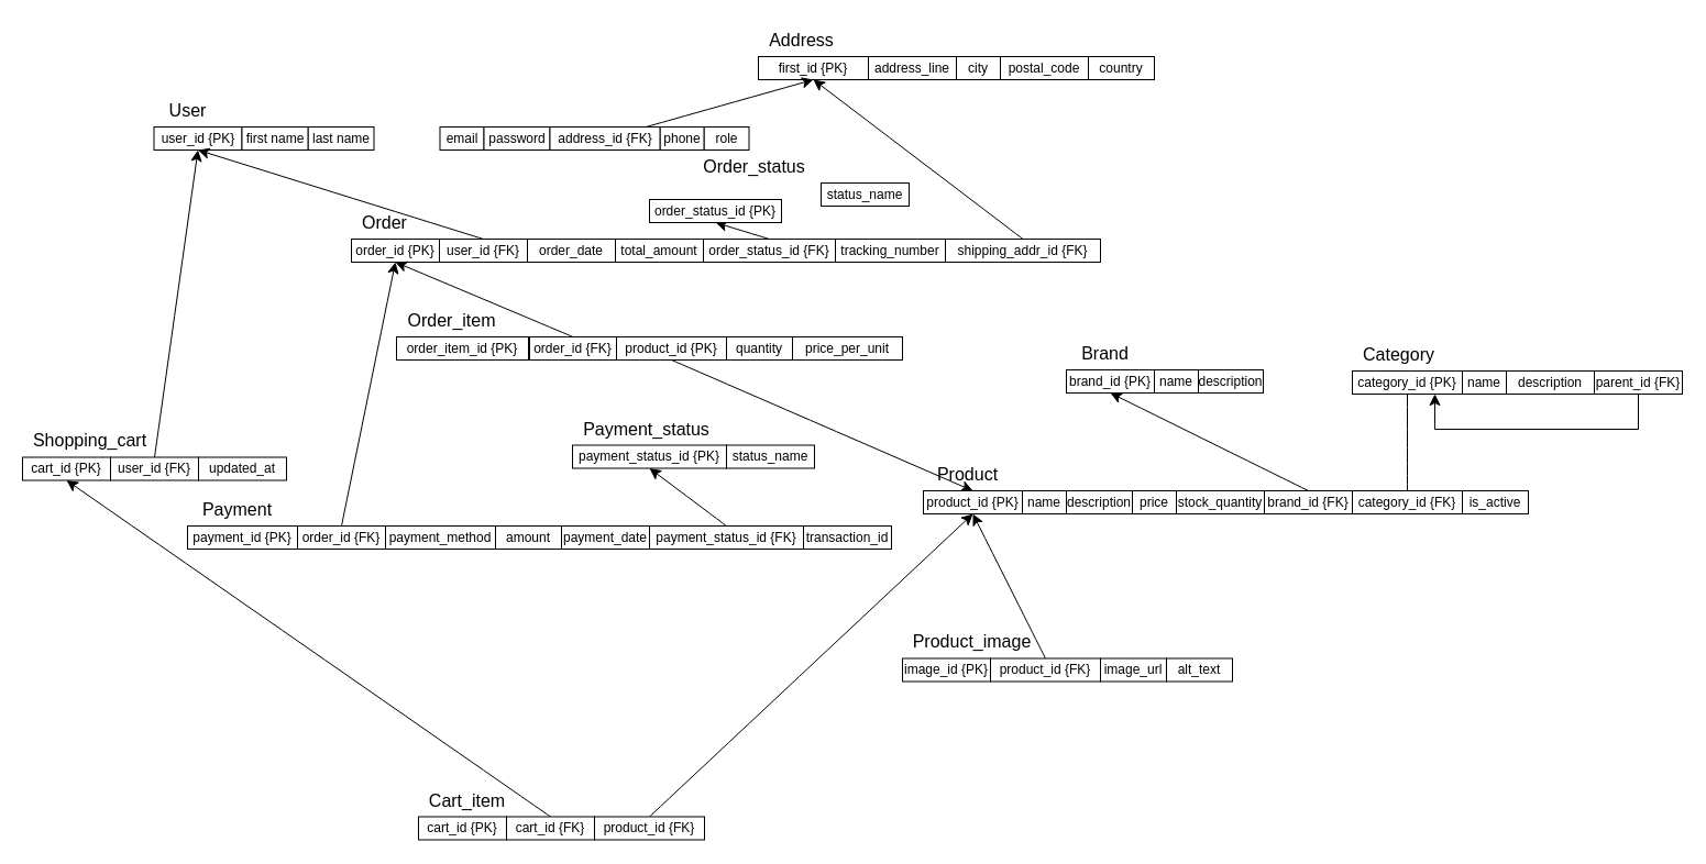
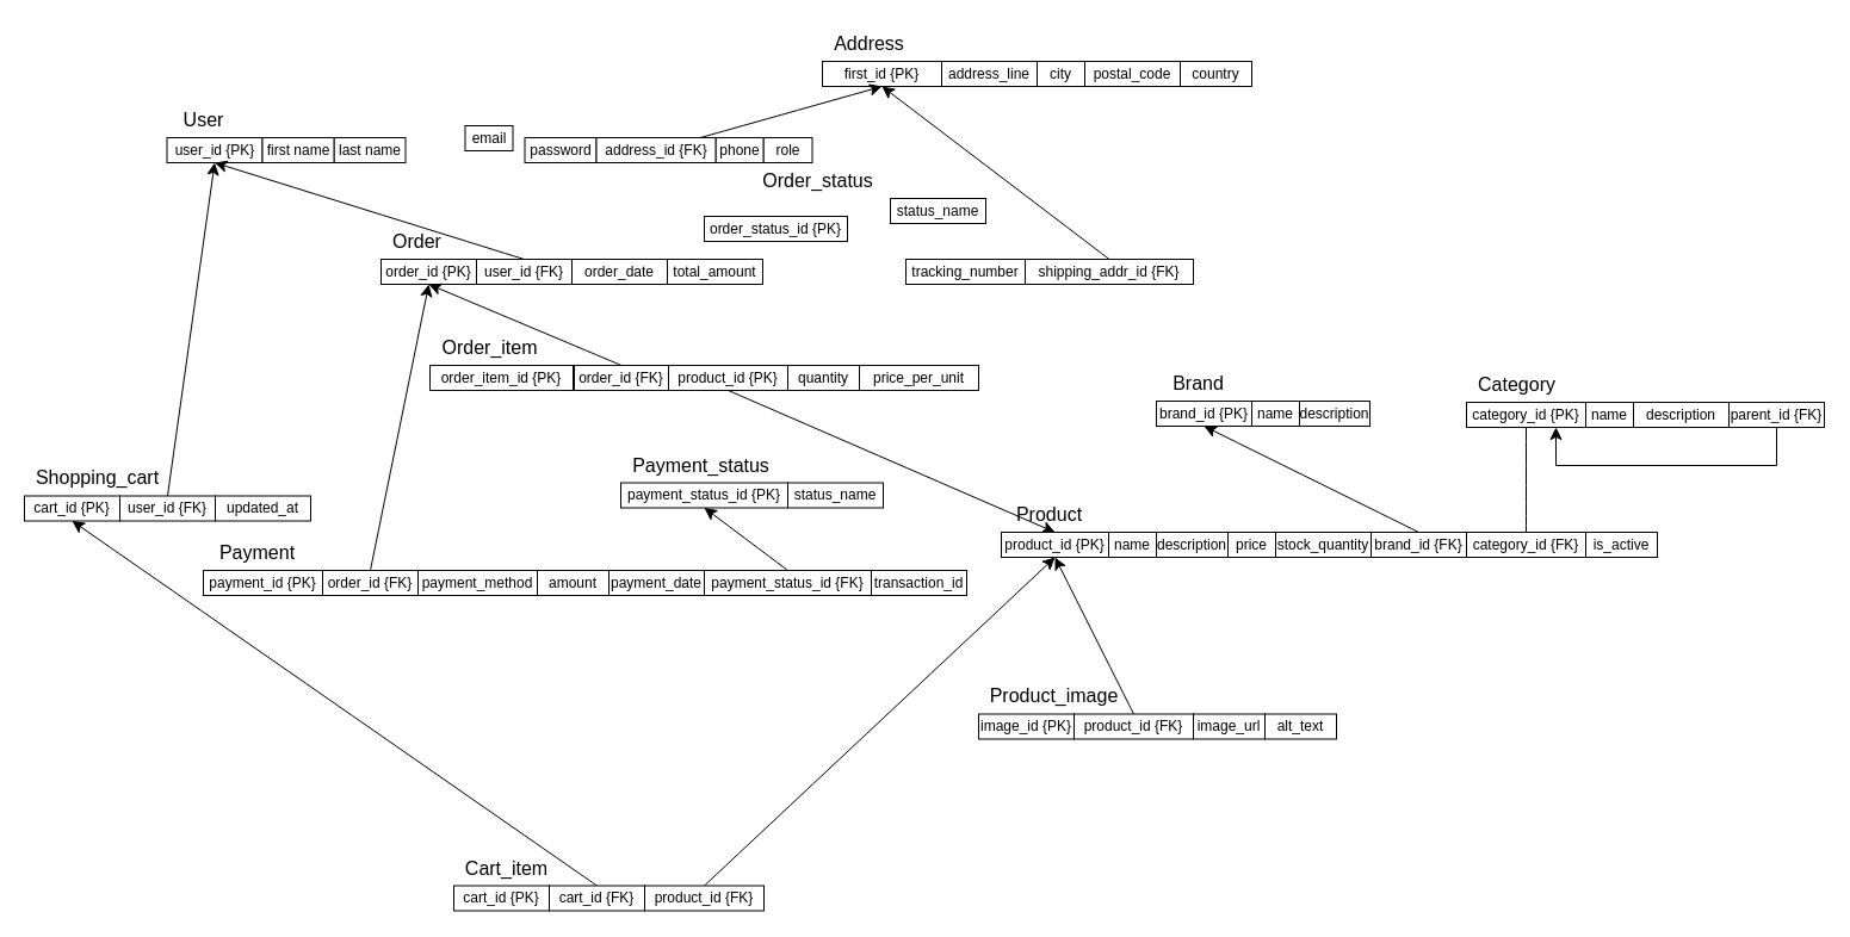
- <mxCell id="10" value="email" style="rounded=0;whiteSpace=wrap;html=1;" parent="1" vertex="1"><mxGeometry x="399.5" y="115" width="40" height="21" as="geometry" /></mxCell>
+ <mxCell id="10" value="email" style="rounded=0;whiteSpace=wrap;html=1;" parent="1" vertex="1"><mxGeometry x="389.5" y="105" width="40" height="21" as="geometry" /></mxCell>
- <mxCell id="34" style="edgeStyle=none;curved=1;rounded=0;orthogonalLoop=1;jettySize=auto;html=1;exitX=0.5;exitY=0;exitDx=0;exitDy=0;entryX=0.5;entryY=1;entryDx=0;entryDy=0;fontSize=12;startSize=8;endSize=8;" parent="1" source="35" target="50" edge="1"><mxGeometry relative="1" as="geometry" /></mxCell>
- <mxCell id="35" value="order_status_id {FK}" style="rounded=0;whiteSpace=wrap;html=1;" parent="1" vertex="1"><mxGeometry x="639" y="217" width="120" height="21" as="geometry" /></mxCell>
